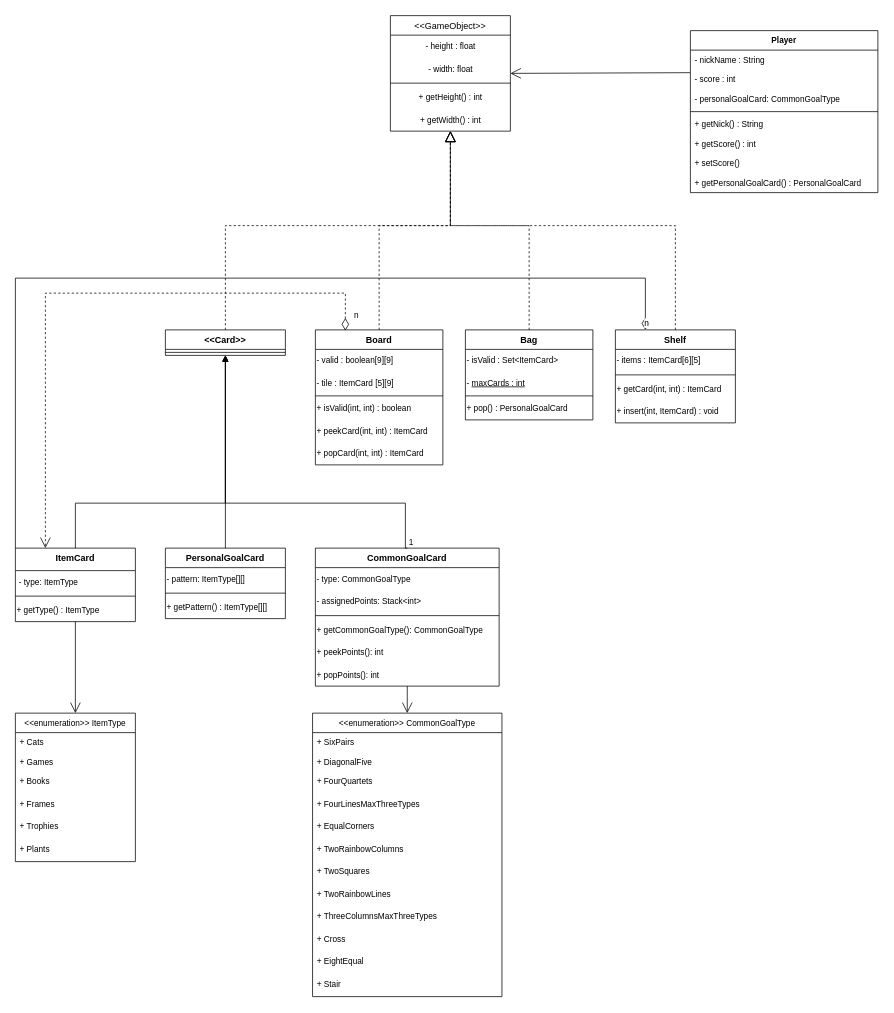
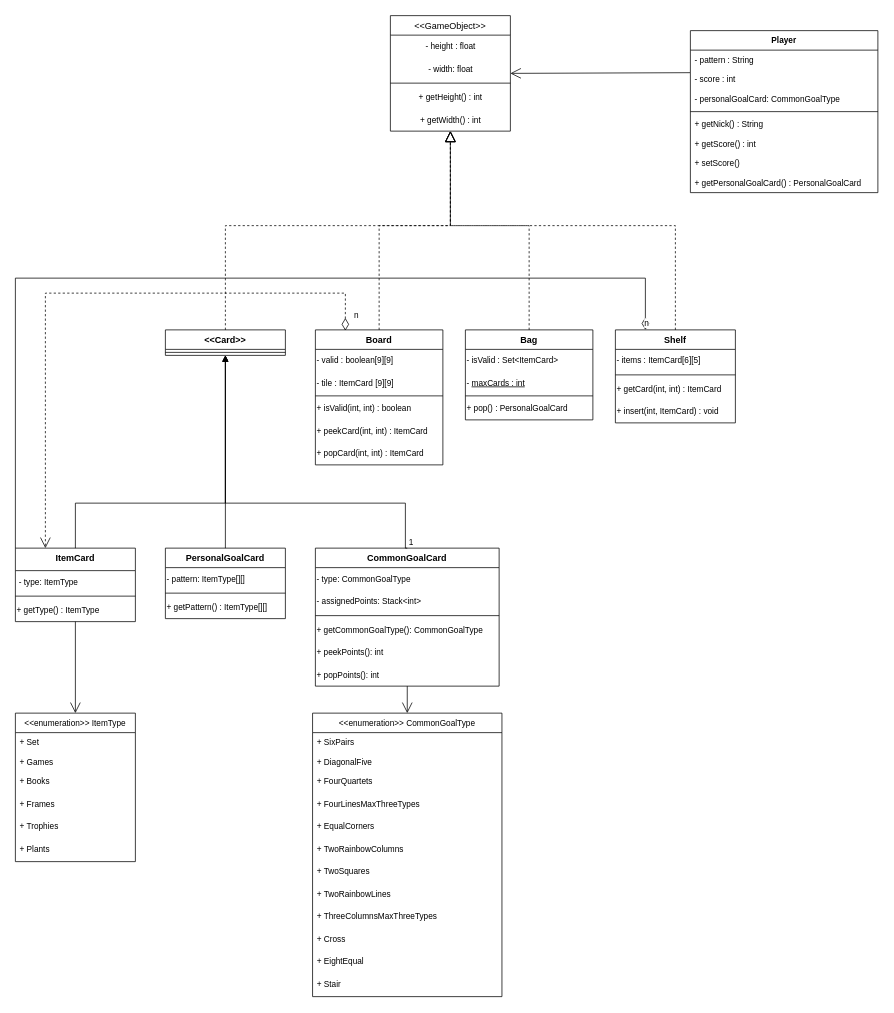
- <mxCell id="74" value="- nickName : String" style="text;strokeColor=none;fillColor=none;align=left;verticalAlign=top;spacingLeft=4;spacingRight=4;overflow=hidden;rotatable=0;points=[[0,0.5],[1,0.5]];portConstraint=eastwest;fontSize=11;" parent="73" vertex="1"><mxGeometry y="26" width="250" height="26" as="geometry" /></mxCell>
+ <mxCell id="74" value="- pattern : String" style="text;strokeColor=none;fillColor=none;align=left;verticalAlign=top;spacingLeft=4;spacingRight=4;overflow=hidden;rotatable=0;points=[[0,0.5],[1,0.5]];portConstraint=eastwest;fontSize=11;" parent="73" vertex="1"><mxGeometry y="26" width="250" height="26" as="geometry" /></mxCell>
- <mxCell id="20" value="- tile : ItemCard [5][9]" style="text;html=1;align=left;verticalAlign=middle;resizable=0;points=[];autosize=1;strokeColor=none;fillColor=none;fontSize=11;" parent="18" vertex="1"><mxGeometry y="56" width="170" height="30" as="geometry" /></mxCell>
+ <mxCell id="20" value="- tile : ItemCard [9][9]" style="text;html=1;align=left;verticalAlign=middle;resizable=0;points=[];autosize=1;strokeColor=none;fillColor=none;fontSize=11;" parent="18" vertex="1"><mxGeometry y="56" width="170" height="30" as="geometry" /></mxCell>
- <mxCell id="51" value="+ Cats" style="text;strokeColor=none;fillColor=none;align=left;verticalAlign=top;spacingLeft=4;spacingRight=4;overflow=hidden;rotatable=0;points=[[0,0.5],[1,0.5]];portConstraint=eastwest;fontSize=11;" parent="50" vertex="1"><mxGeometry y="26" width="160" height="26" as="geometry" /></mxCell>
+ <mxCell id="51" value="+ Set" style="text;strokeColor=none;fillColor=none;align=left;verticalAlign=top;spacingLeft=4;spacingRight=4;overflow=hidden;rotatable=0;points=[[0,0.5],[1,0.5]];portConstraint=eastwest;fontSize=11;" parent="50" vertex="1"><mxGeometry y="26" width="160" height="26" as="geometry" /></mxCell>
